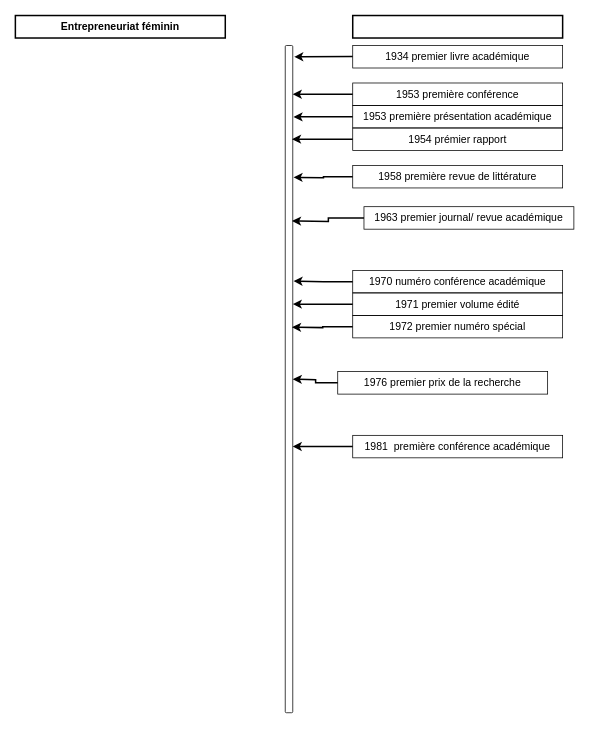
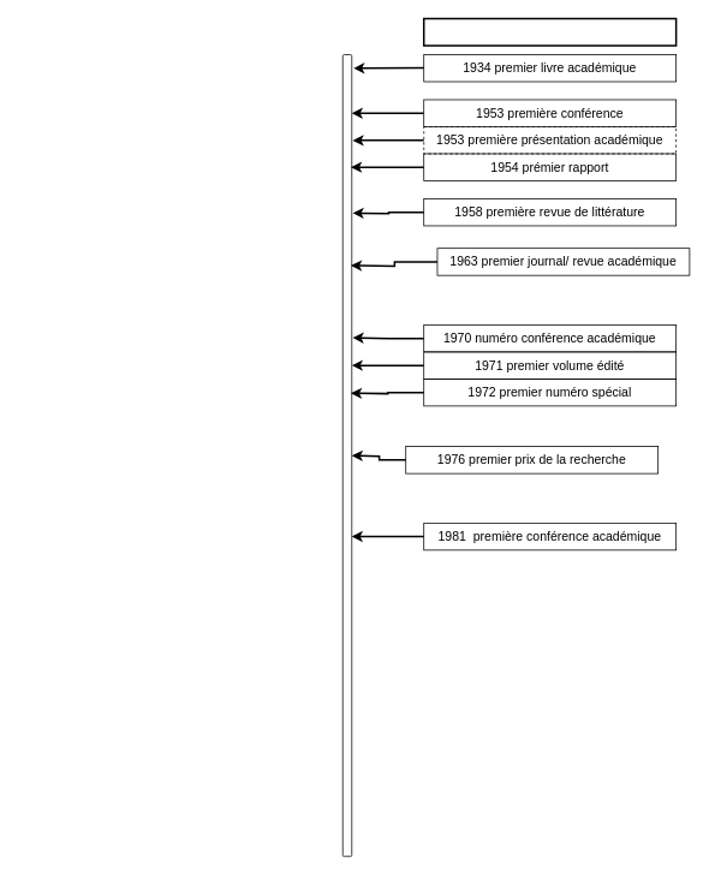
- <mxCell id="24" value="Entrepreneuriat féminin" style="rounded=0;whiteSpace=wrap;html=1;strokeWidth=2;fontSize=14;fillColor=none;fontStyle=1" vertex="1" parent="1"><mxGeometry x="20" y="20" width="280" height="30" as="geometry" /></mxCell>
- <mxCell id="7" value="&lt;p align=&quot;center&quot; class=&quot;MsoNormal&quot;&gt;1953 première présentation académique&lt;/p&gt;" style="rounded=0;whiteSpace=wrap;html=1;strokeWidth=1;fontSize=14;fillColor=none;" vertex="1" parent="1"><mxGeometry x="470" y="140" width="280" height="30" as="geometry" /></mxCell>
+ <mxCell id="7" value="&lt;p align=&quot;center&quot; class=&quot;MsoNormal&quot;&gt;1953 première présentation académique&lt;/p&gt;" style="rounded=0;whiteSpace=wrap;html=1;strokeWidth=1;fontSize=14;fillColor=none;dashed=1;" vertex="1" parent="1"><mxGeometry x="470" y="140" width="280" height="30" as="geometry" /></mxCell>
